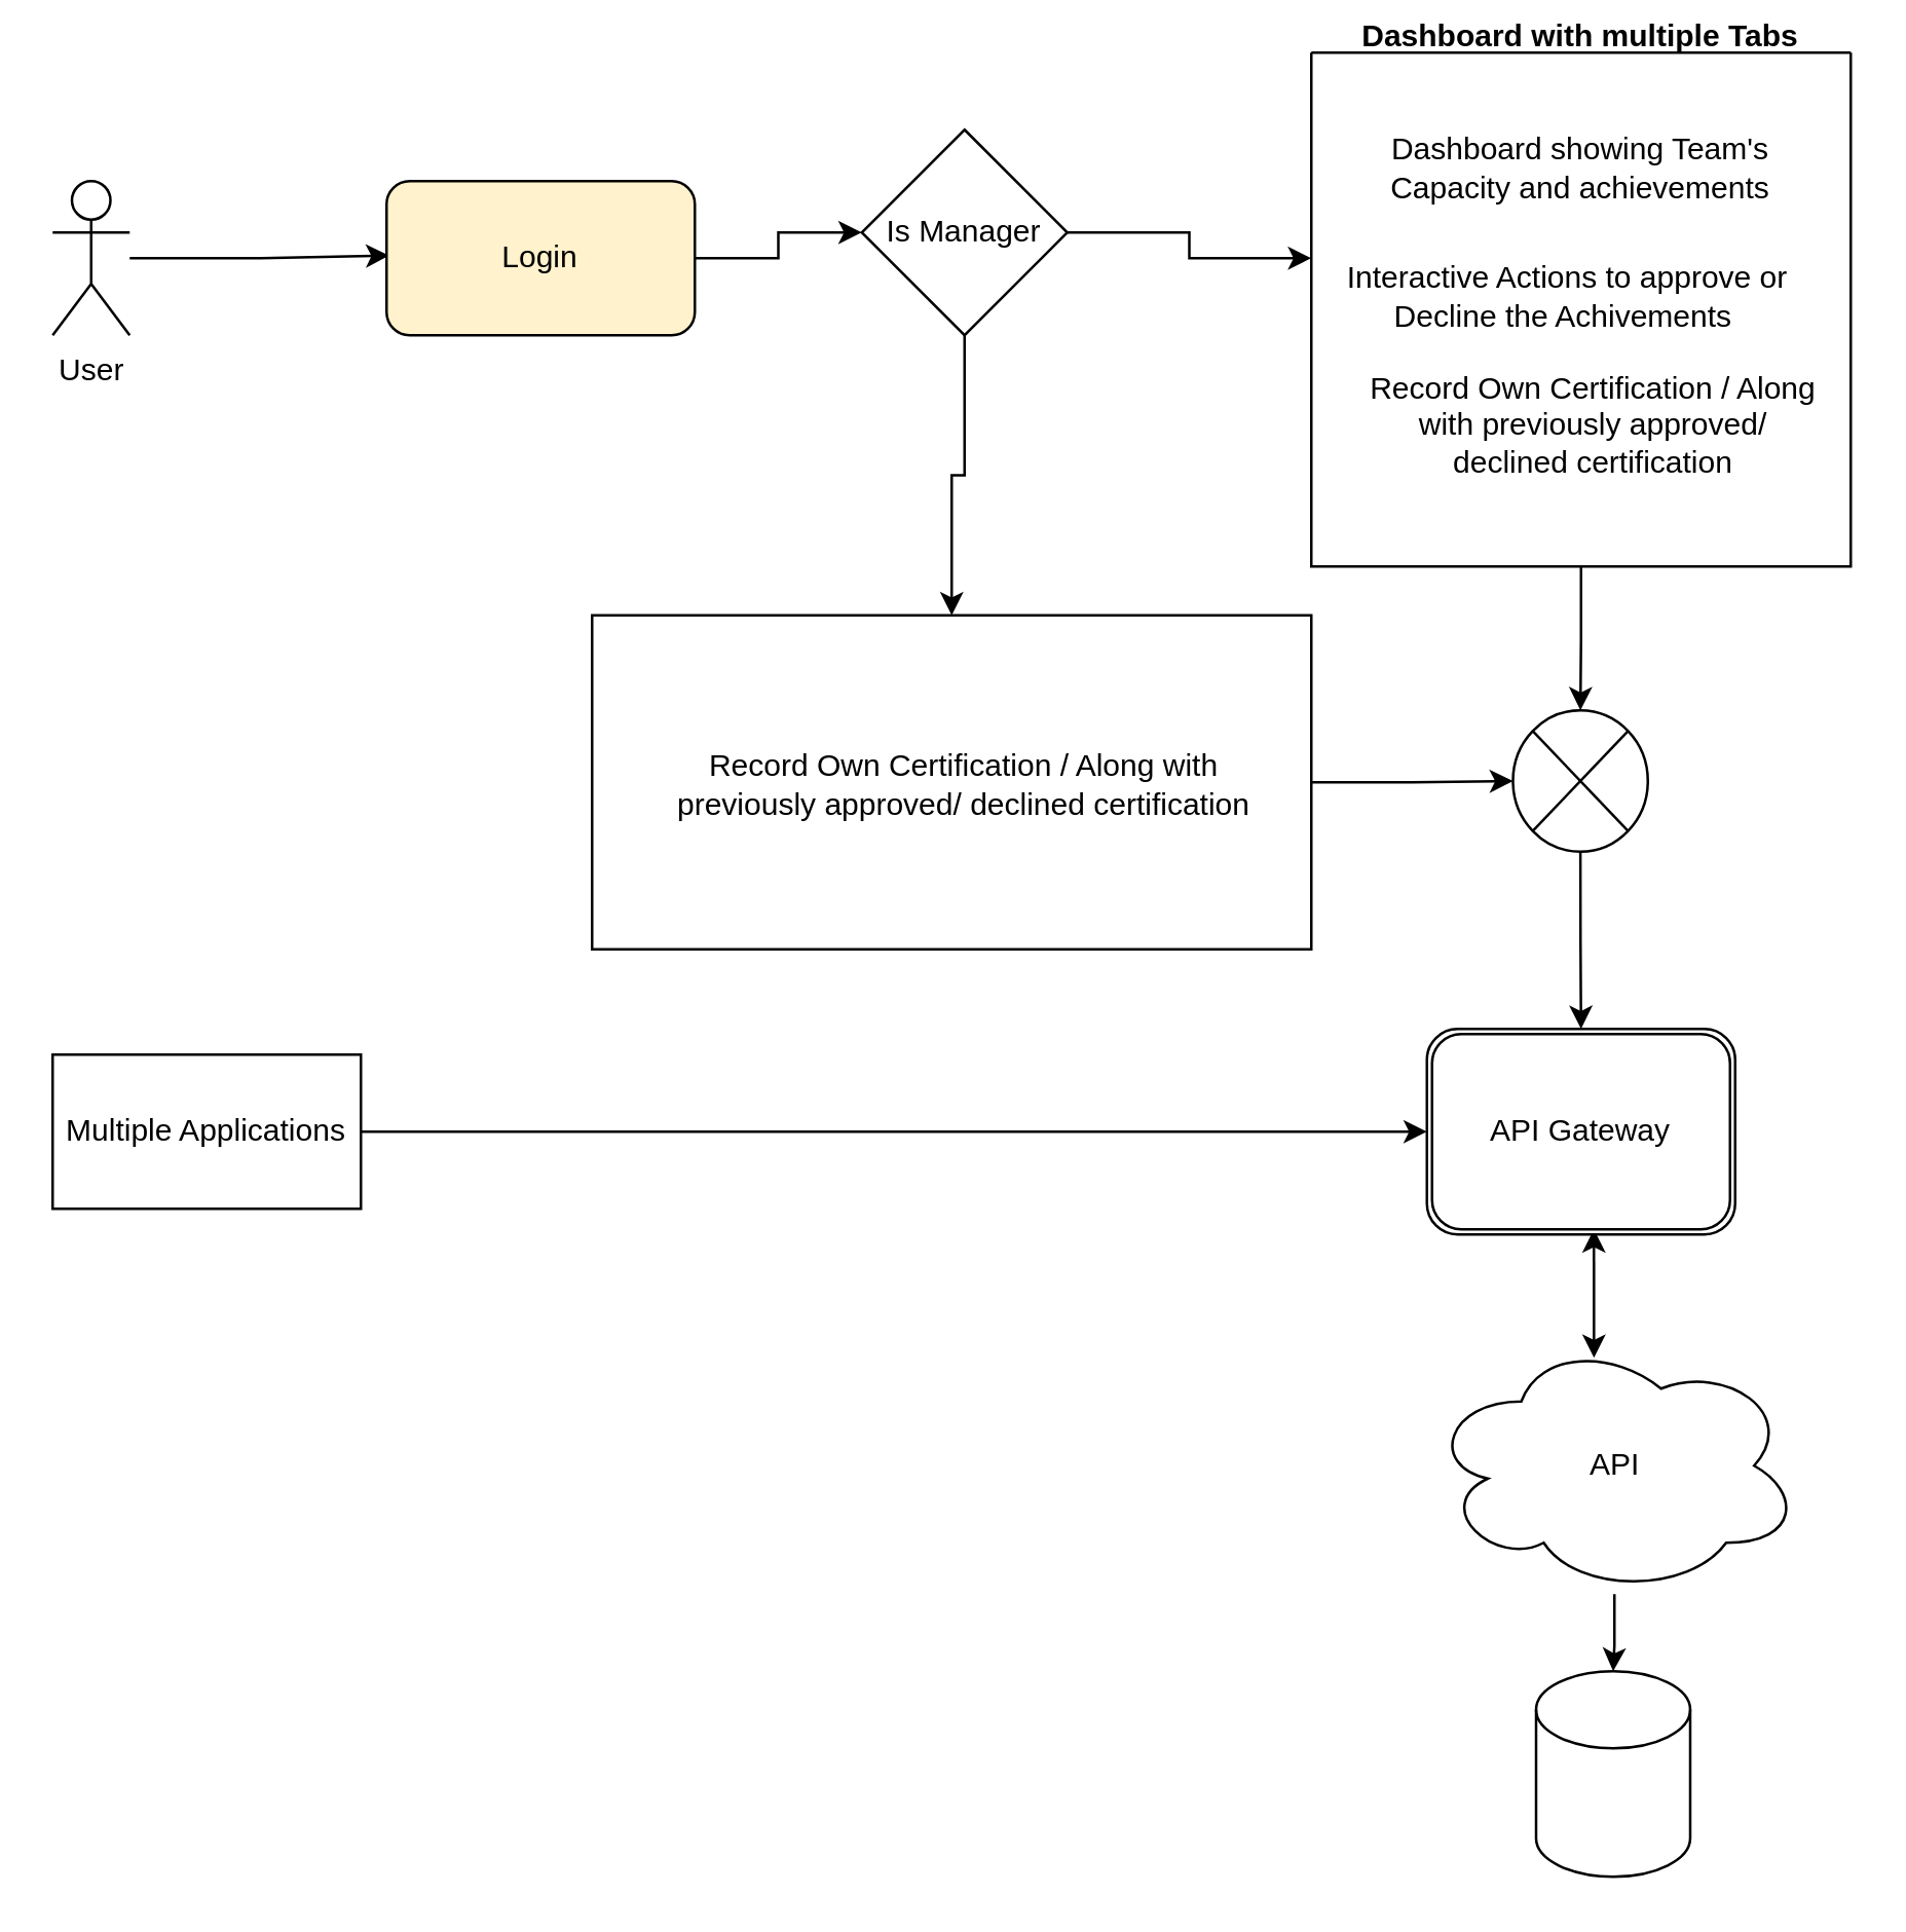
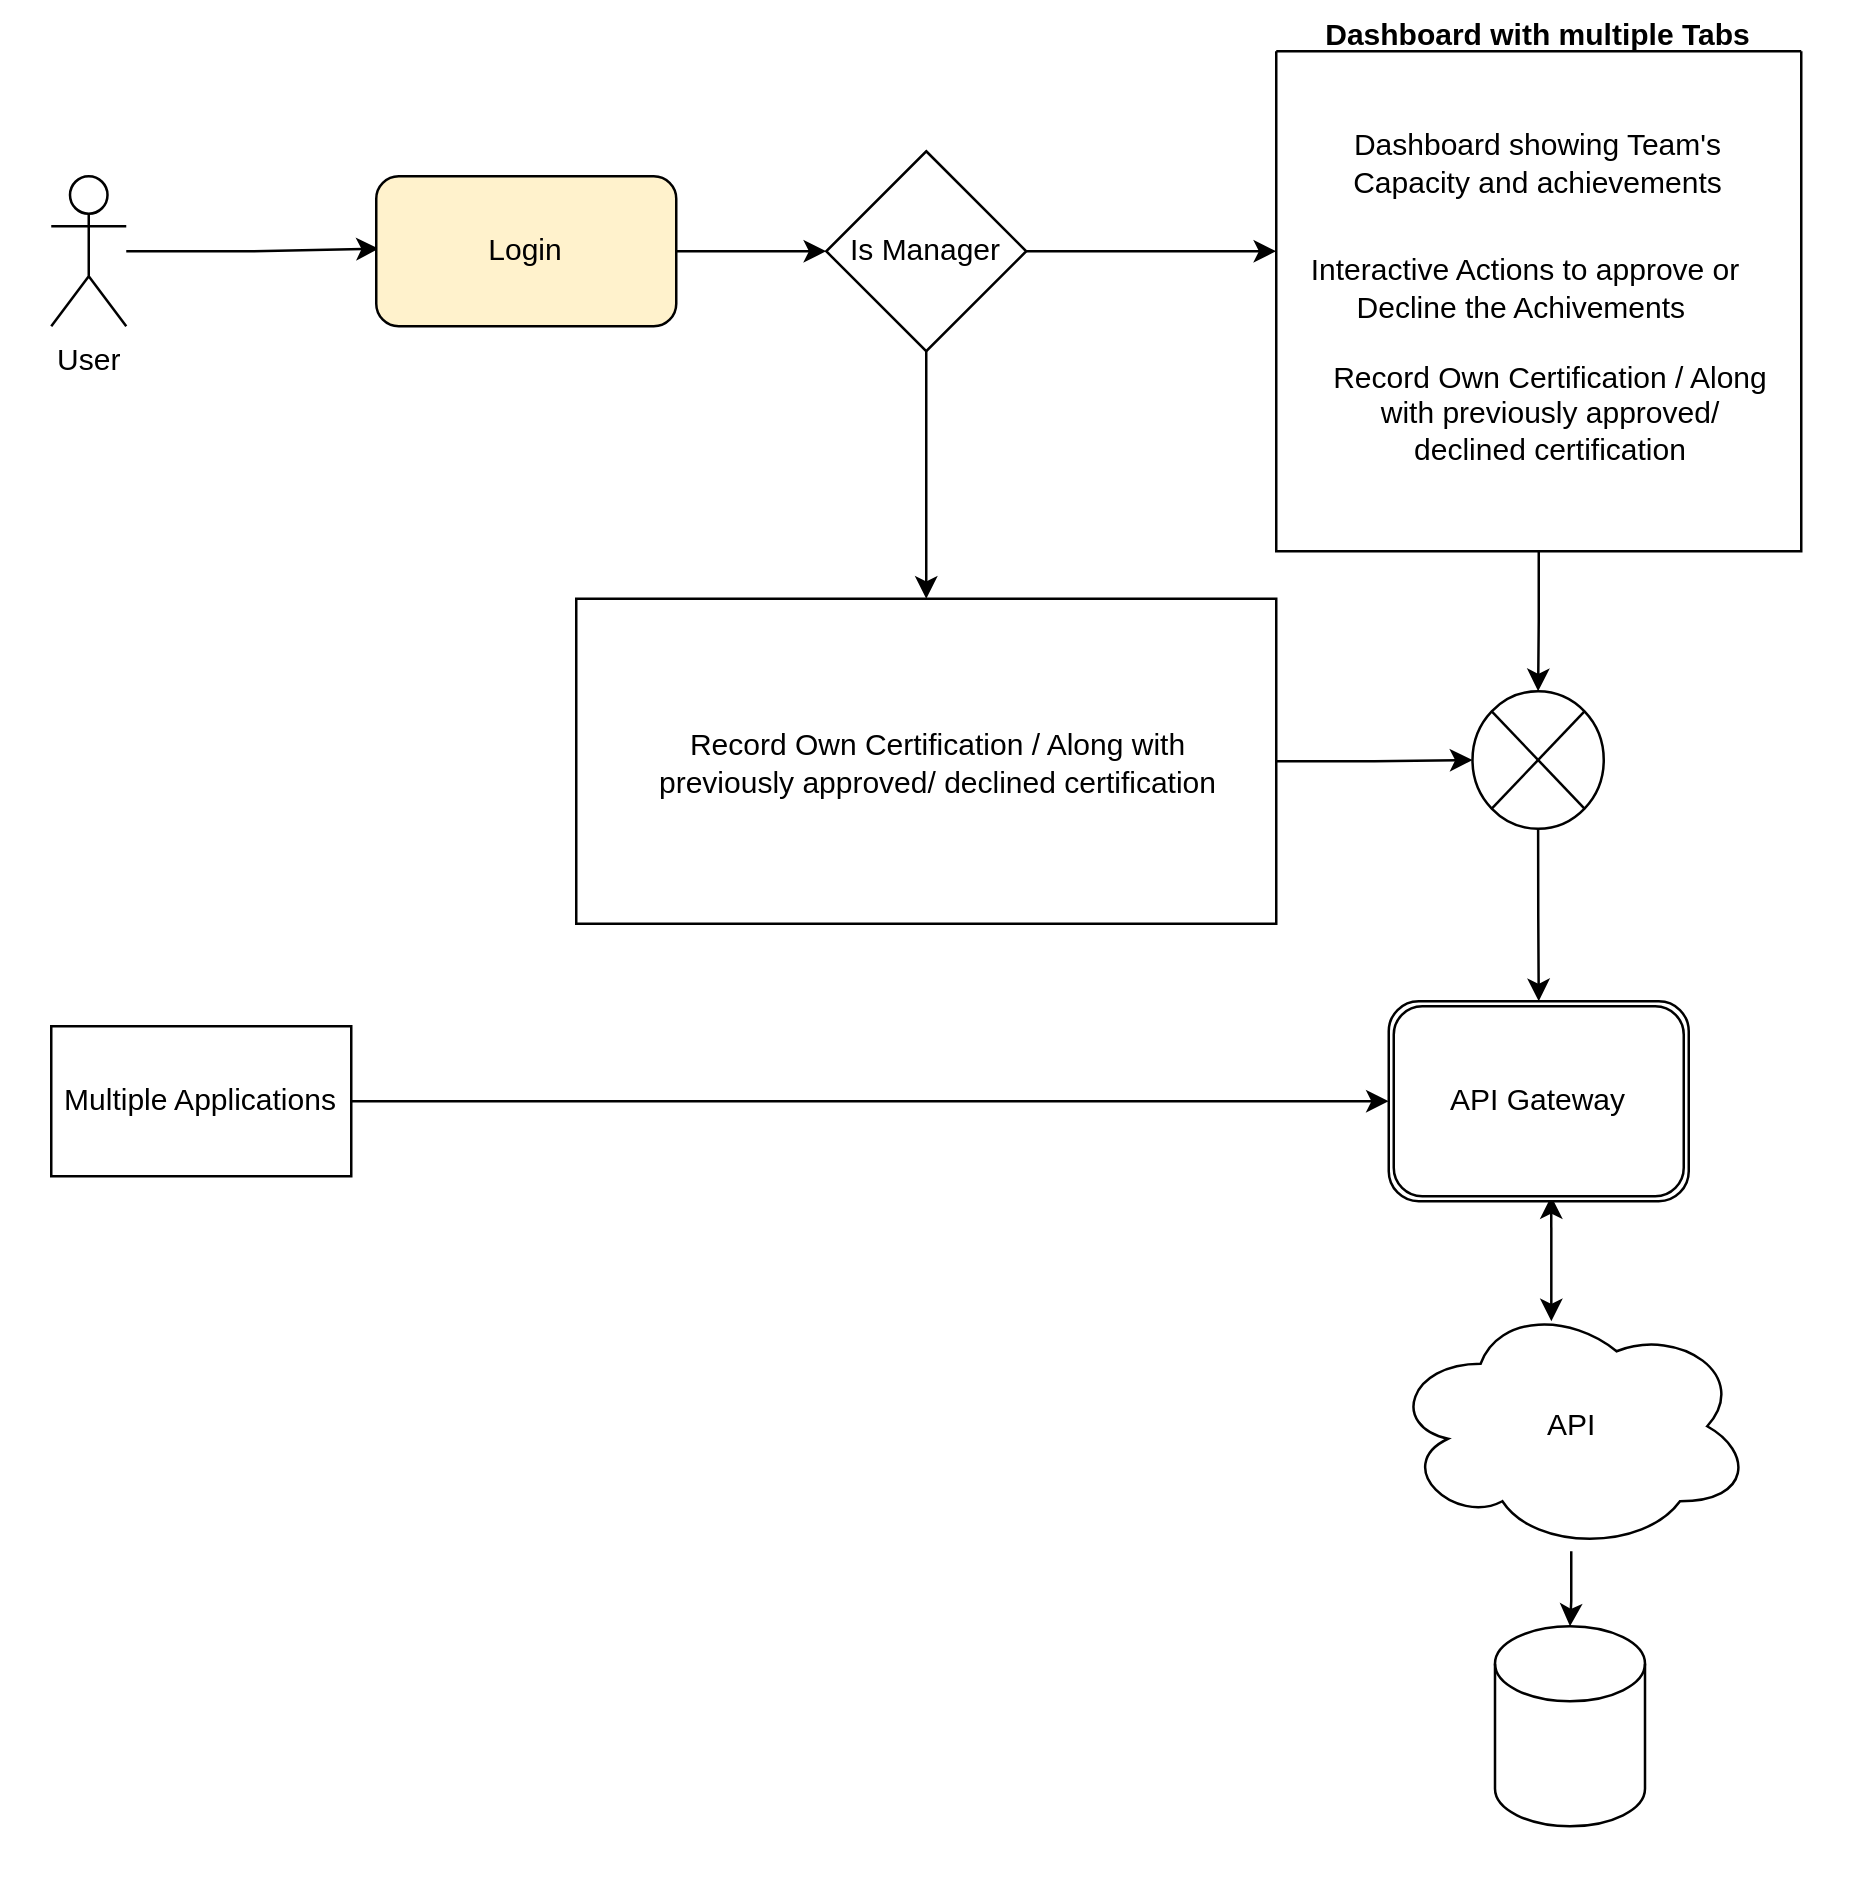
- <mxCell id="7" value="Is Manager" style="rhombus;whiteSpace=wrap;html=1;" vertex="1" parent="1"><mxGeometry x="335" y="50" width="80" height="80" as="geometry" /></mxCell>
+ <mxCell id="7" value="Is Manager" style="rhombus;whiteSpace=wrap;html=1;" vertex="1" parent="1"><mxGeometry x="330" y="60" width="80" height="80" as="geometry" /></mxCell>
